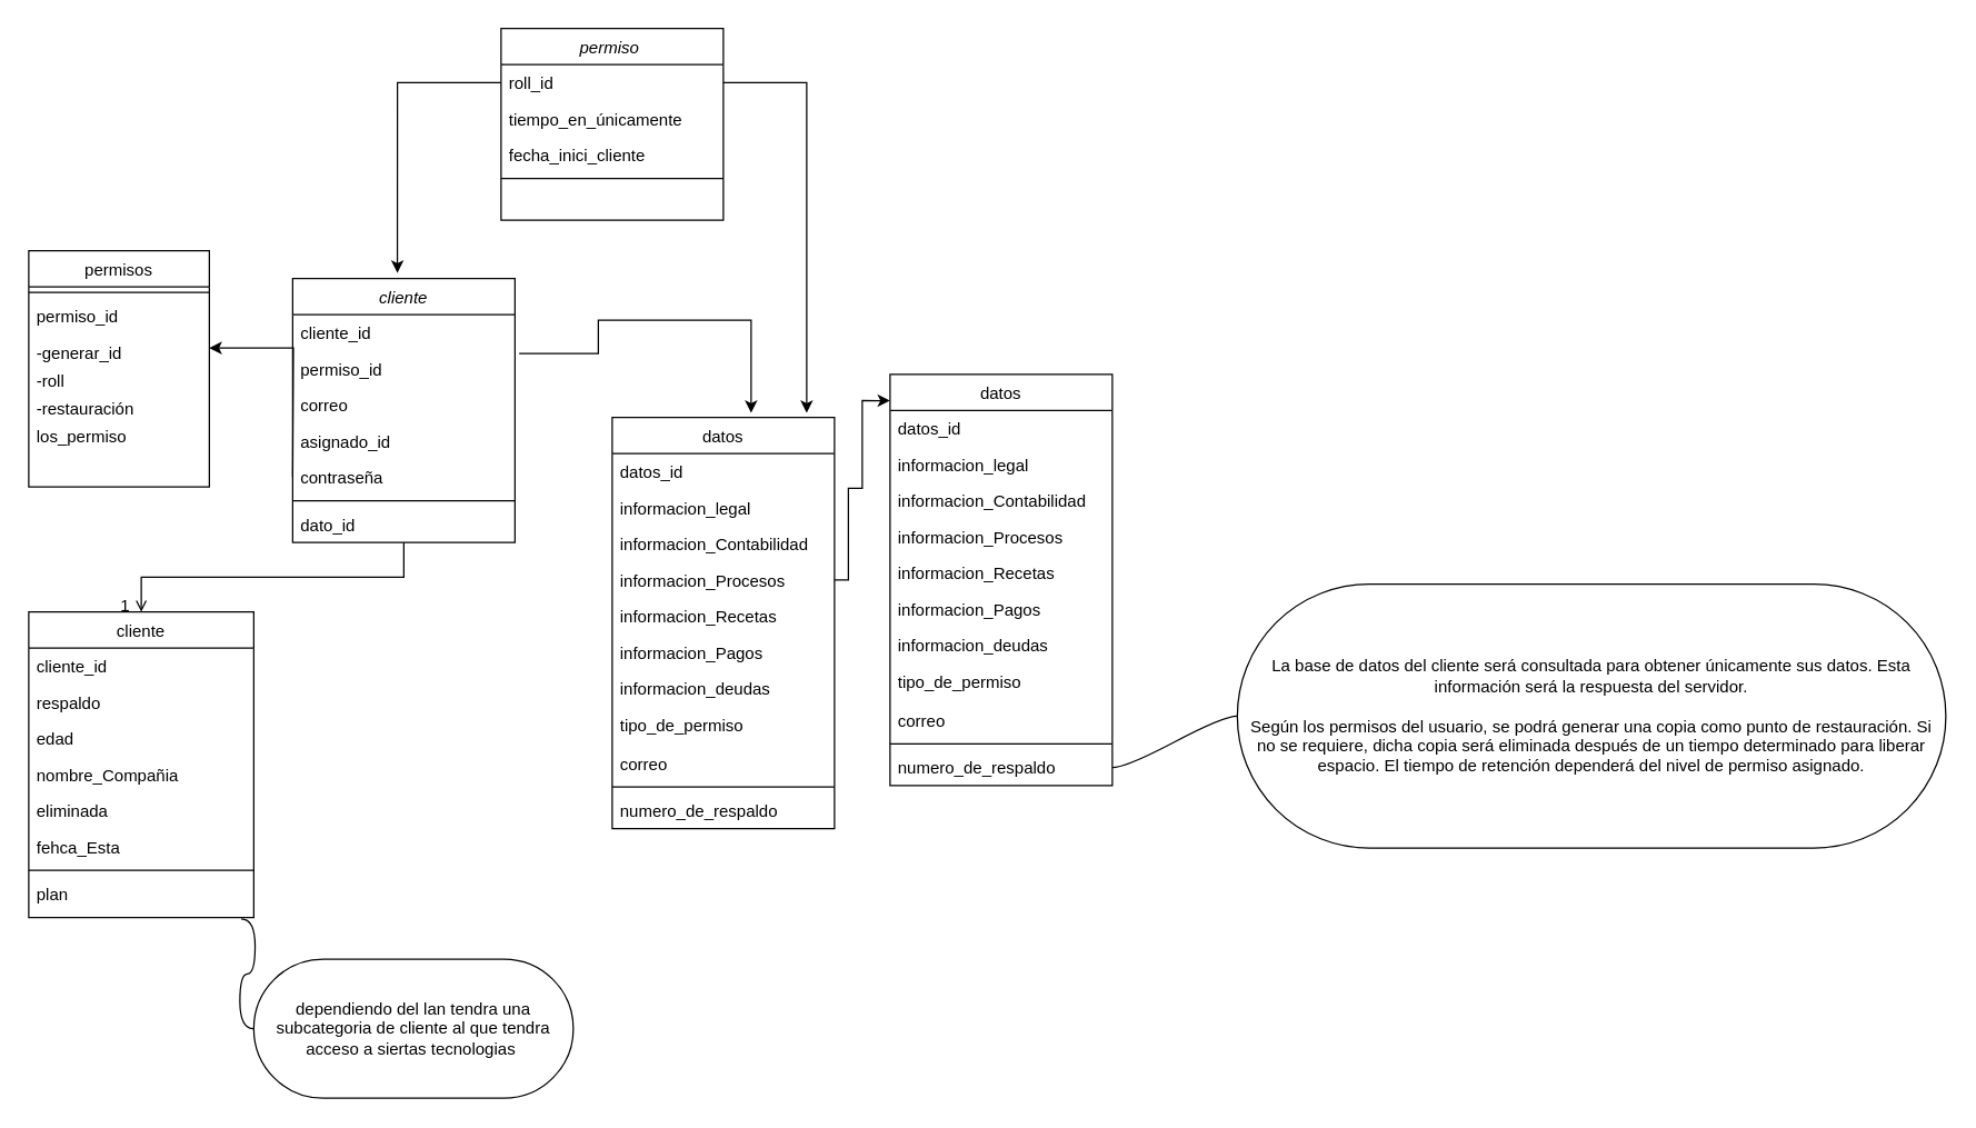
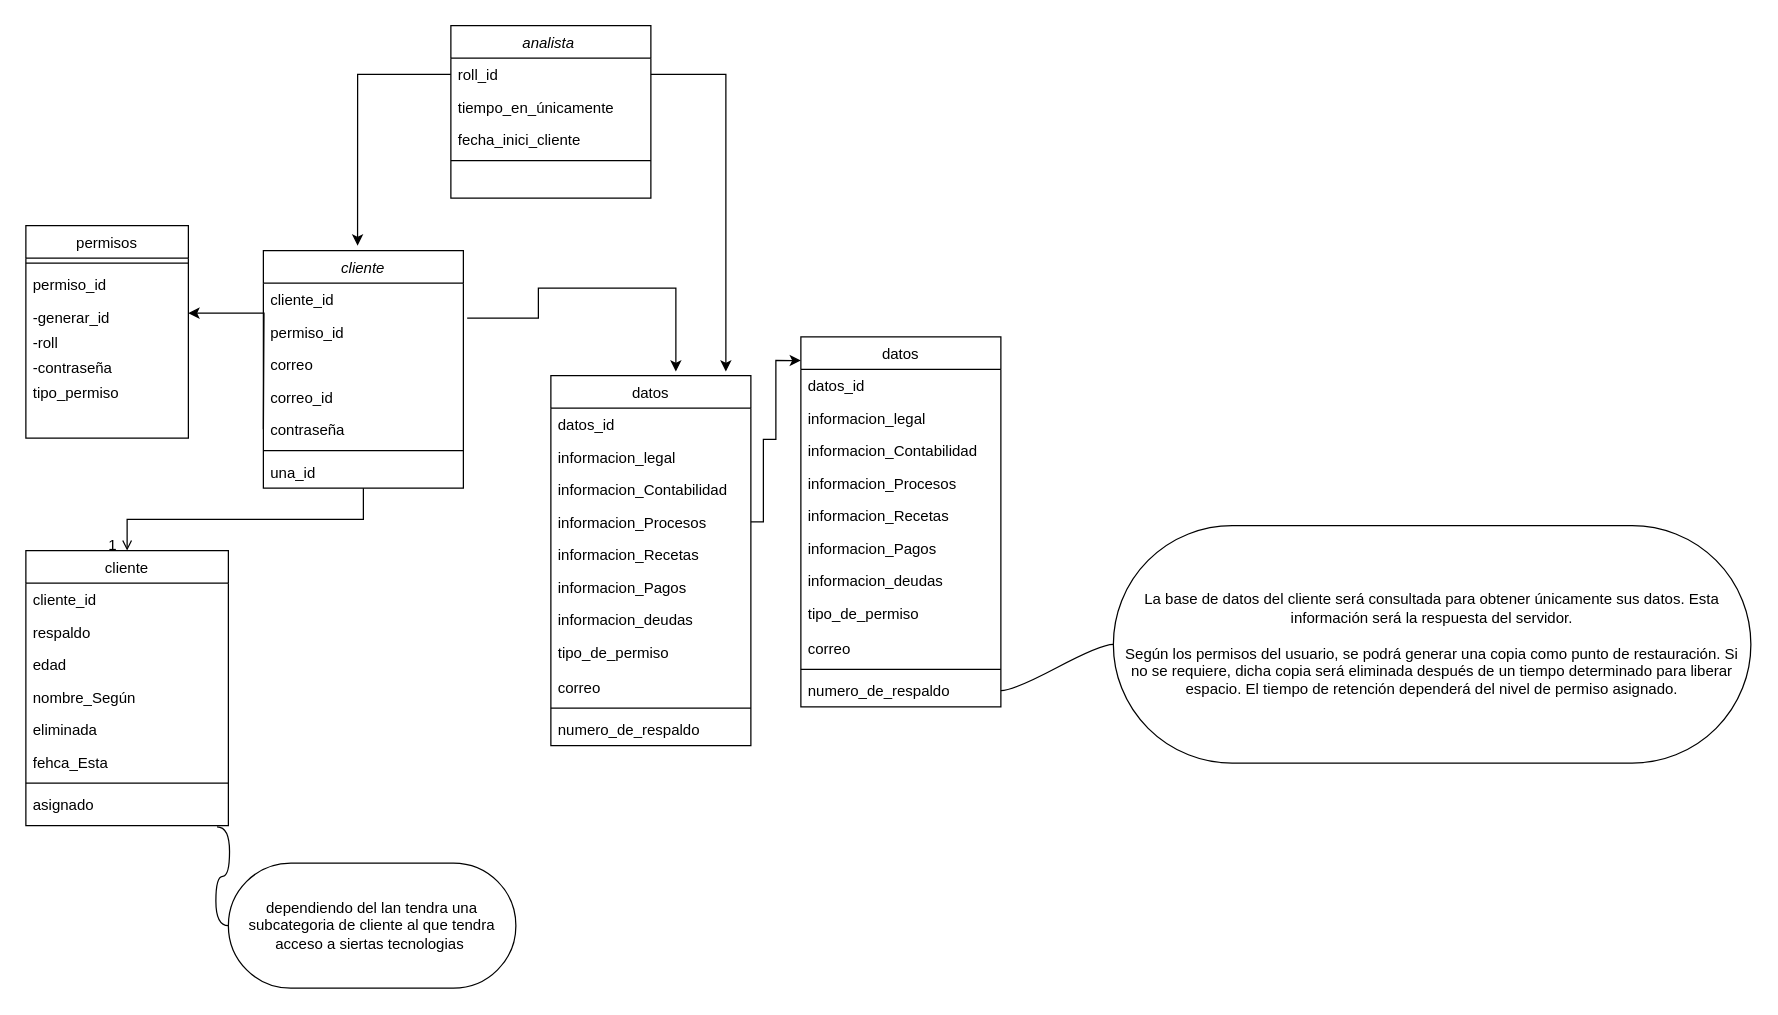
- <mxCell id="56" value="permiso " style="swimlane;fontStyle=2;align=center;verticalAlign=top;childLayout=stackLayout;horizontal=1;startSize=26;horizontalStack=0;resizeParent=1;resizeLast=0;collapsible=1;marginBottom=0;rounded=0;shadow=0;strokeWidth=1;" vertex="1" parent="1"><mxGeometry x="360" y="20" width="160" height="138" as="geometry"><mxRectangle x="230" y="140" width="160" height="26" as="alternateBounds" /></mxGeometry></mxCell>
+ <mxCell id="56" value="analista " style="swimlane;fontStyle=2;align=center;verticalAlign=top;childLayout=stackLayout;horizontal=1;startSize=26;horizontalStack=0;resizeParent=1;resizeLast=0;collapsible=1;marginBottom=0;rounded=0;shadow=0;strokeWidth=1;" vertex="1" parent="1"><mxGeometry x="360" y="20" width="160" height="138" as="geometry"><mxRectangle x="230" y="140" width="160" height="26" as="alternateBounds" /></mxGeometry></mxCell>
- <mxCell id="27" value="-restauración&#10;" style="text;align=left;verticalAlign=top;spacingLeft=4;spacingRight=4;overflow=hidden;rotatable=0;points=[[0,0.5],[1,0.5]];portConstraint=eastwest;" vertex="1" parent="22"><mxGeometry y="100" width="130" height="20" as="geometry" /></mxCell>
+ <mxCell id="27" value="-contraseña&#10;" style="text;align=left;verticalAlign=top;spacingLeft=4;spacingRight=4;overflow=hidden;rotatable=0;points=[[0,0.5],[1,0.5]];portConstraint=eastwest;" vertex="1" parent="22"><mxGeometry y="100" width="130" height="20" as="geometry" /></mxCell>
- <mxCell id="28" value="los_permiso" style="text;align=left;verticalAlign=top;spacingLeft=4;spacingRight=4;overflow=hidden;rotatable=0;points=[[0,0.5],[1,0.5]];portConstraint=eastwest;" vertex="1" parent="22"><mxGeometry y="120" width="130" height="20" as="geometry" /></mxCell>
+ <mxCell id="28" value="tipo_permiso" style="text;align=left;verticalAlign=top;spacingLeft=4;spacingRight=4;overflow=hidden;rotatable=0;points=[[0,0.5],[1,0.5]];portConstraint=eastwest;" vertex="1" parent="22"><mxGeometry y="120" width="130" height="20" as="geometry" /></mxCell>
- <mxCell id="6" value="asignado_id" style="text;align=left;verticalAlign=top;spacingLeft=4;spacingRight=4;overflow=hidden;rotatable=0;points=[[0,0.5],[1,0.5]];portConstraint=eastwest;rounded=0;shadow=0;html=0;" vertex="1" parent="2"><mxGeometry y="104" width="160" height="26" as="geometry" /></mxCell>
+ <mxCell id="6" value="correo_id" style="text;align=left;verticalAlign=top;spacingLeft=4;spacingRight=4;overflow=hidden;rotatable=0;points=[[0,0.5],[1,0.5]];portConstraint=eastwest;rounded=0;shadow=0;html=0;" vertex="1" parent="2"><mxGeometry y="104" width="160" height="26" as="geometry" /></mxCell>
- <mxCell id="9" value="dato_id" style="text;align=left;verticalAlign=top;spacingLeft=4;spacingRight=4;overflow=hidden;rotatable=0;points=[[0,0.5],[1,0.5]];portConstraint=eastwest;" parent="2" vertex="1"><mxGeometry y="164" width="160" height="26" as="geometry" /></mxCell>
+ <mxCell id="9" value="una_id" style="text;align=left;verticalAlign=top;spacingLeft=4;spacingRight=4;overflow=hidden;rotatable=0;points=[[0,0.5],[1,0.5]];portConstraint=eastwest;" parent="2" vertex="1"><mxGeometry y="164" width="160" height="26" as="geometry" /></mxCell>
- <mxCell id="14" value="nombre_Compañia" style="text;align=left;verticalAlign=top;spacingLeft=4;spacingRight=4;overflow=hidden;rotatable=0;points=[[0,0.5],[1,0.5]];portConstraint=eastwest;rounded=0;shadow=0;html=0;" parent="10" vertex="1"><mxGeometry y="104" width="162" height="26" as="geometry" /></mxCell>
+ <mxCell id="14" value="nombre_Según" style="text;align=left;verticalAlign=top;spacingLeft=4;spacingRight=4;overflow=hidden;rotatable=0;points=[[0,0.5],[1,0.5]];portConstraint=eastwest;rounded=0;shadow=0;html=0;" parent="10" vertex="1"><mxGeometry y="104" width="162" height="26" as="geometry" /></mxCell>
- <mxCell id="18" value="plan" style="text;align=left;verticalAlign=top;spacingLeft=4;spacingRight=4;overflow=hidden;rotatable=0;points=[[0,0.5],[1,0.5]];portConstraint=eastwest;" parent="10" vertex="1"><mxGeometry y="190" width="162" height="26" as="geometry" /></mxCell>
+ <mxCell id="18" value="asignado" style="text;align=left;verticalAlign=top;spacingLeft=4;spacingRight=4;overflow=hidden;rotatable=0;points=[[0,0.5],[1,0.5]];portConstraint=eastwest;" parent="10" vertex="1"><mxGeometry y="190" width="162" height="26" as="geometry" /></mxCell>
